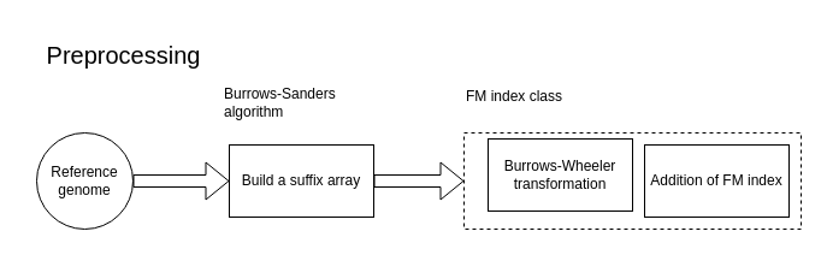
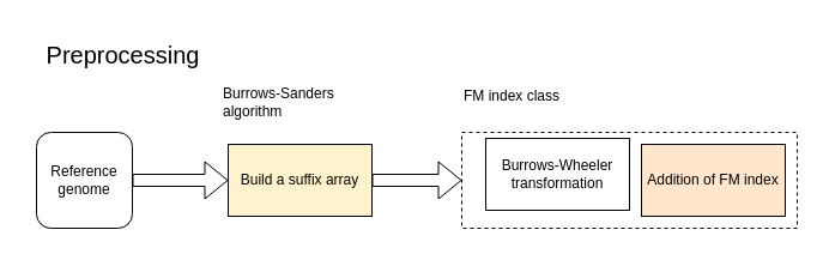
- <mxCell id="3" value="Reference genome" style="ellipse;whiteSpace=wrap;html=1;aspect=fixed;" vertex="1" parent="1"><mxGeometry x="30" y="110" width="80" height="80" as="geometry" /></mxCell>
+ <mxCell id="3" value="Reference genome" style="whiteSpace=wrap;html=1;aspect=fixed;rounded=1;" vertex="1" parent="1"><mxGeometry x="30" y="110" width="80" height="80" as="geometry" /></mxCell>
- <mxCell id="5" value="Build a suffix array" style="rounded=0;whiteSpace=wrap;html=1;" vertex="1" parent="1"><mxGeometry x="190" y="120" width="120" height="60" as="geometry" /></mxCell>
+ <mxCell id="5" value="Build a suffix array" style="rounded=0;whiteSpace=wrap;html=1;fillColor=#fff2cc;" vertex="1" parent="1"><mxGeometry x="190" y="120" width="120" height="60" as="geometry" /></mxCell>
- <mxCell id="8" value="Addition of FM index" style="rounded=0;whiteSpace=wrap;html=1;" vertex="1" parent="1"><mxGeometry x="535" y="120" width="120" height="60" as="geometry" /></mxCell>
+ <mxCell id="8" value="Addition of FM index" style="rounded=0;whiteSpace=wrap;html=1;fillColor=#ffe6cc;" vertex="1" parent="1"><mxGeometry x="535" y="120" width="120" height="60" as="geometry" /></mxCell>
